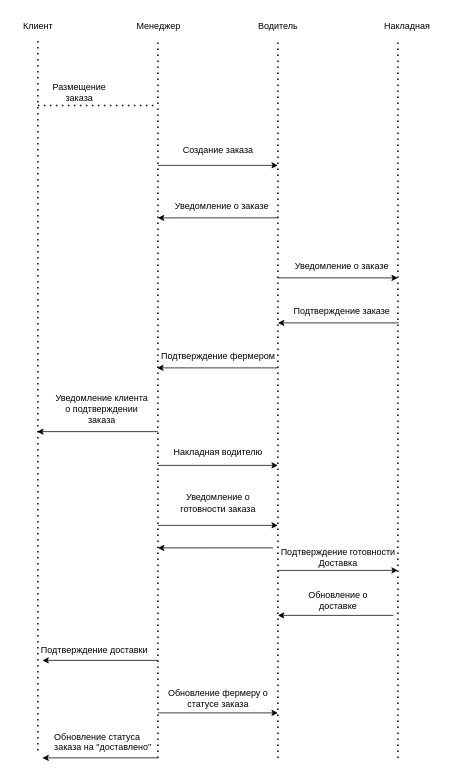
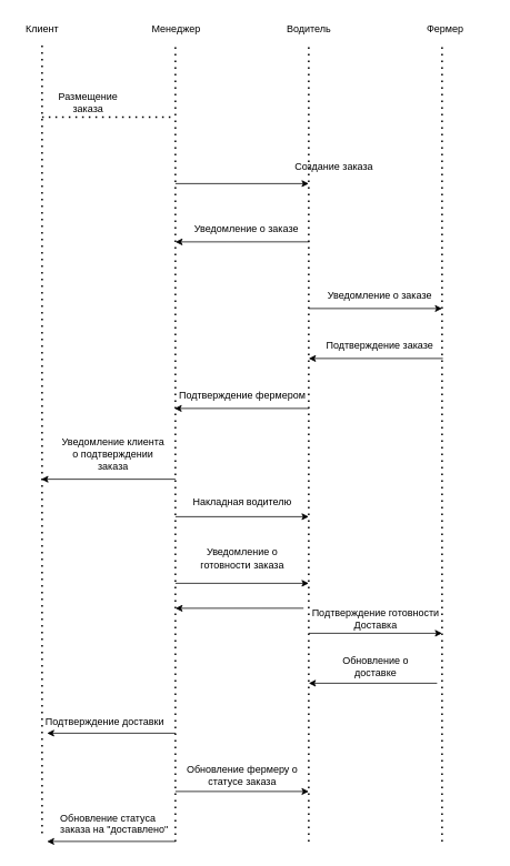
- <mxCell id="9" value="Накладная" style="text;whiteSpace=wrap;html=1;" vertex="1" parent="1"><mxGeometry x="510" y="20" width="80" height="40" as="geometry" /></mxCell>
+ <mxCell id="9" value="Фермер" style="text;whiteSpace=wrap;html=1;" vertex="1" parent="1"><mxGeometry x="510" y="20" width="80" height="40" as="geometry" /></mxCell>
- <mxCell id="11" value="Создание заказа" style="text;html=1;align=center;verticalAlign=middle;resizable=0;points=[];autosize=1;strokeColor=none;fillColor=none;" vertex="1" parent="1"><mxGeometry x="230" y="185" width="120" height="30" as="geometry" /></mxCell>
+ <mxCell id="11" value="Создание заказа" style="text;html=1;align=center;verticalAlign=middle;resizable=0;points=[];autosize=1;strokeColor=none;fillColor=none;" vertex="1" parent="1"><mxGeometry x="340" y="185" width="120" height="30" as="geometry" /></mxCell>
